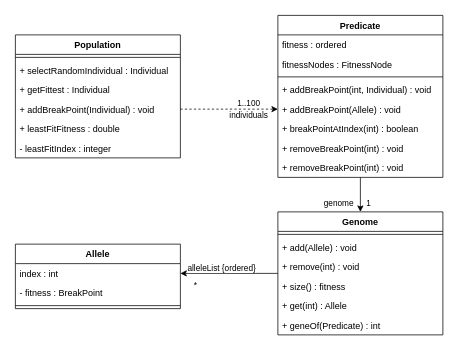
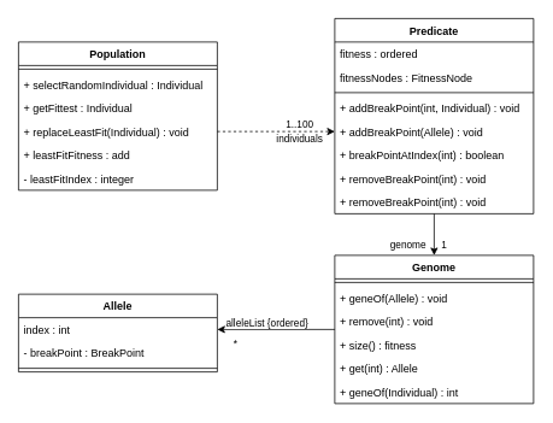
- <mxCell id="9" value="+ addBreakPoint(Individual) : void" style="text;strokeColor=none;fillColor=none;align=left;verticalAlign=top;spacingLeft=4;spacingRight=4;overflow=hidden;rotatable=0;points=[[0,0.5],[1,0.5]];portConstraint=eastwest;" vertex="1" parent="5"><mxGeometry y="86" width="220" height="26" as="geometry" /></mxCell>
+ <mxCell id="9" value="+ replaceLeastFit(Individual) : void" style="text;strokeColor=none;fillColor=none;align=left;verticalAlign=top;spacingLeft=4;spacingRight=4;overflow=hidden;rotatable=0;points=[[0,0.5],[1,0.5]];portConstraint=eastwest;" vertex="1" parent="5"><mxGeometry y="86" width="220" height="26" as="geometry" /></mxCell>
- <mxCell id="10" value="+ leastFitFitness : double" style="text;strokeColor=none;fillColor=none;align=left;verticalAlign=top;spacingLeft=4;spacingRight=4;overflow=hidden;rotatable=0;points=[[0,0.5],[1,0.5]];portConstraint=eastwest;" vertex="1" parent="5"><mxGeometry y="112" width="220" height="26" as="geometry" /></mxCell>
+ <mxCell id="10" value="+ leastFitFitness : add" style="text;strokeColor=none;fillColor=none;align=left;verticalAlign=top;spacingLeft=4;spacingRight=4;overflow=hidden;rotatable=0;points=[[0,0.5],[1,0.5]];portConstraint=eastwest;" vertex="1" parent="5"><mxGeometry y="112" width="220" height="26" as="geometry" /></mxCell>
- <mxCell id="29" value="+ add(Allele) : void" style="text;strokeColor=none;fillColor=none;align=left;verticalAlign=top;spacingLeft=4;spacingRight=4;overflow=hidden;rotatable=0;points=[[0,0.5],[1,0.5]];portConstraint=eastwest;" vertex="1" parent="27"><mxGeometry y="34" width="220" height="26" as="geometry" /></mxCell>
+ <mxCell id="29" value="+ geneOf(Allele) : void" style="text;strokeColor=none;fillColor=none;align=left;verticalAlign=top;spacingLeft=4;spacingRight=4;overflow=hidden;rotatable=0;points=[[0,0.5],[1,0.5]];portConstraint=eastwest;" vertex="1" parent="27"><mxGeometry y="34" width="220" height="26" as="geometry" /></mxCell>
- <mxCell id="36" value="- fitness : BreakPoint" style="text;strokeColor=none;fillColor=none;align=left;verticalAlign=top;spacingLeft=4;spacingRight=4;overflow=hidden;rotatable=0;points=[[0,0.5],[1,0.5]];portConstraint=eastwest;" vertex="1" parent="34"><mxGeometry y="52" width="220" height="26" as="geometry" /></mxCell>
+ <mxCell id="36" value="- breakPoint : BreakPoint" style="text;strokeColor=none;fillColor=none;align=left;verticalAlign=top;spacingLeft=4;spacingRight=4;overflow=hidden;rotatable=0;points=[[0,0.5],[1,0.5]];portConstraint=eastwest;" vertex="1" parent="34"><mxGeometry y="52" width="220" height="26" as="geometry" /></mxCell>
- <mxCell id="33" value="+ geneOf(Predicate) : int" style="text;strokeColor=none;fillColor=none;align=left;verticalAlign=top;spacingLeft=4;spacingRight=4;overflow=hidden;rotatable=0;points=[[0,0.5],[1,0.5]];portConstraint=eastwest;" vertex="1" parent="27"><mxGeometry y="138" width="220" height="26" as="geometry" /></mxCell>
+ <mxCell id="33" value="+ geneOf(Individual) : int" style="text;strokeColor=none;fillColor=none;align=left;verticalAlign=top;spacingLeft=4;spacingRight=4;overflow=hidden;rotatable=0;points=[[0,0.5],[1,0.5]];portConstraint=eastwest;" vertex="1" parent="27"><mxGeometry y="138" width="220" height="26" as="geometry" /></mxCell>
